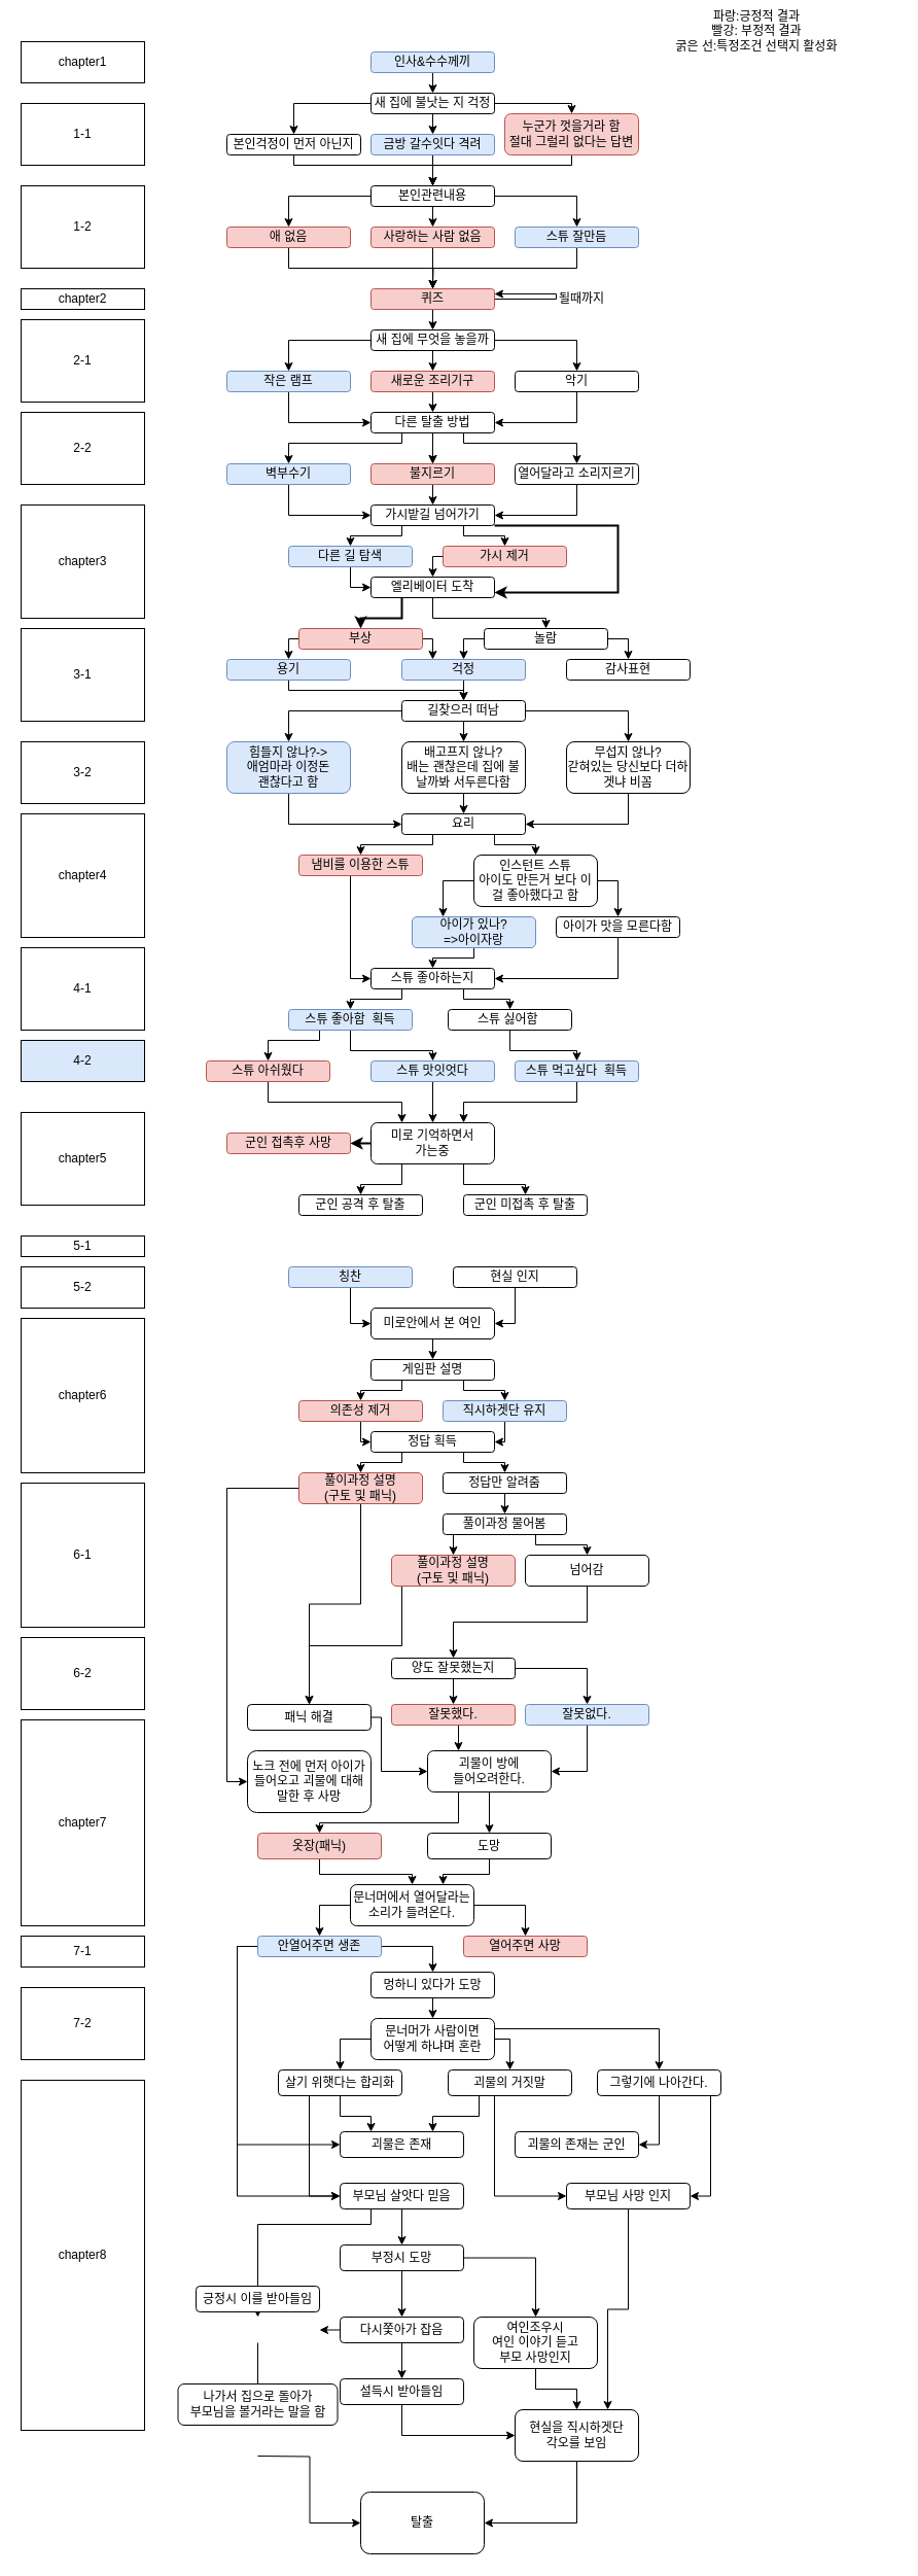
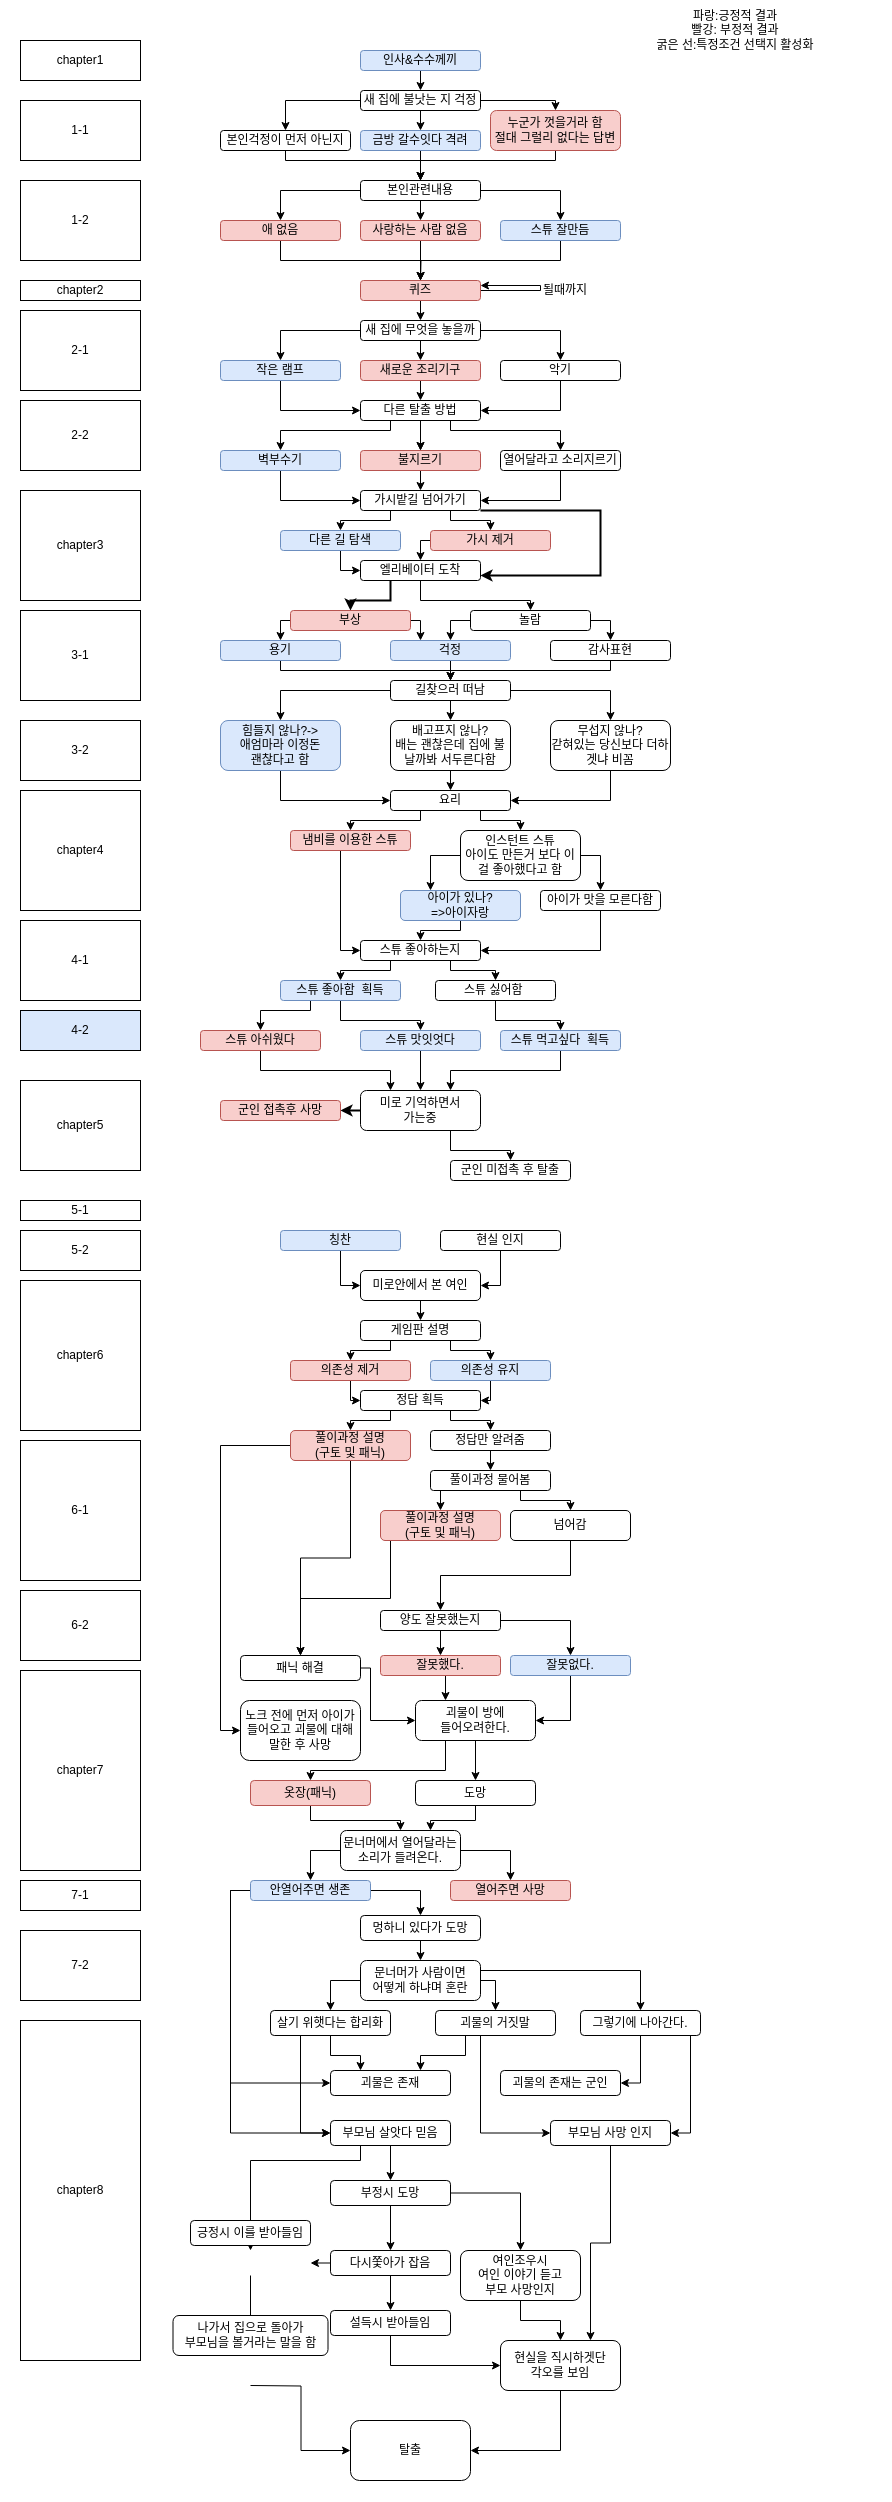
+ <mxCell id="187" style="edgeStyle=orthogonalEdgeStyle;rounded=0;orthogonalLoop=1;jettySize=auto;html=1;exitX=0.5;exitY=1;exitDx=0;exitDy=0;entryX=0.5;entryY=0;entryDx=0;entryDy=0;strokeColor=#000000;strokeWidth=1;" edge="1" parent="1" source="188" target="192"><mxGeometry relative="1" as="geometry"><Array as="points"><mxPoint x="610" y="670" /><mxPoint x="450" y="670" /></Array></mxGeometry></mxCell>
- <mxCell id="73" style="edgeStyle=orthogonalEdgeStyle;rounded=0;orthogonalLoop=1;jettySize=auto;html=1;exitX=0.25;exitY=1;exitDx=0;exitDy=0;entryX=0.5;entryY=0;entryDx=0;entryDy=0;strokeColor=#000000;strokeWidth=1;" edge="1" parent="1" source="74" target="79"><mxGeometry relative="1" as="geometry" /></mxCell>
- <mxCell id="79" value="군인 공격 후 탈출" style="rounded=1;whiteSpace=wrap;html=1;" vertex="1" parent="1"><mxGeometry x="290" y="1160" width="120" height="20" as="geometry" /></mxCell>
- <mxCell id="94" value="직시하겟단 유지" style="rounded=1;whiteSpace=wrap;html=1;fillColor=#dae8fc;strokeColor=#6c8ebf;" vertex="1" parent="1"><mxGeometry x="430" y="1360" width="120" height="20" as="geometry" /></mxCell>
+ <mxCell id="94" value="의존성 유지" style="rounded=1;whiteSpace=wrap;html=1;fillColor=#dae8fc;strokeColor=#6c8ebf;" vertex="1" parent="1"><mxGeometry x="430" y="1360" width="120" height="20" as="geometry" /></mxCell>
